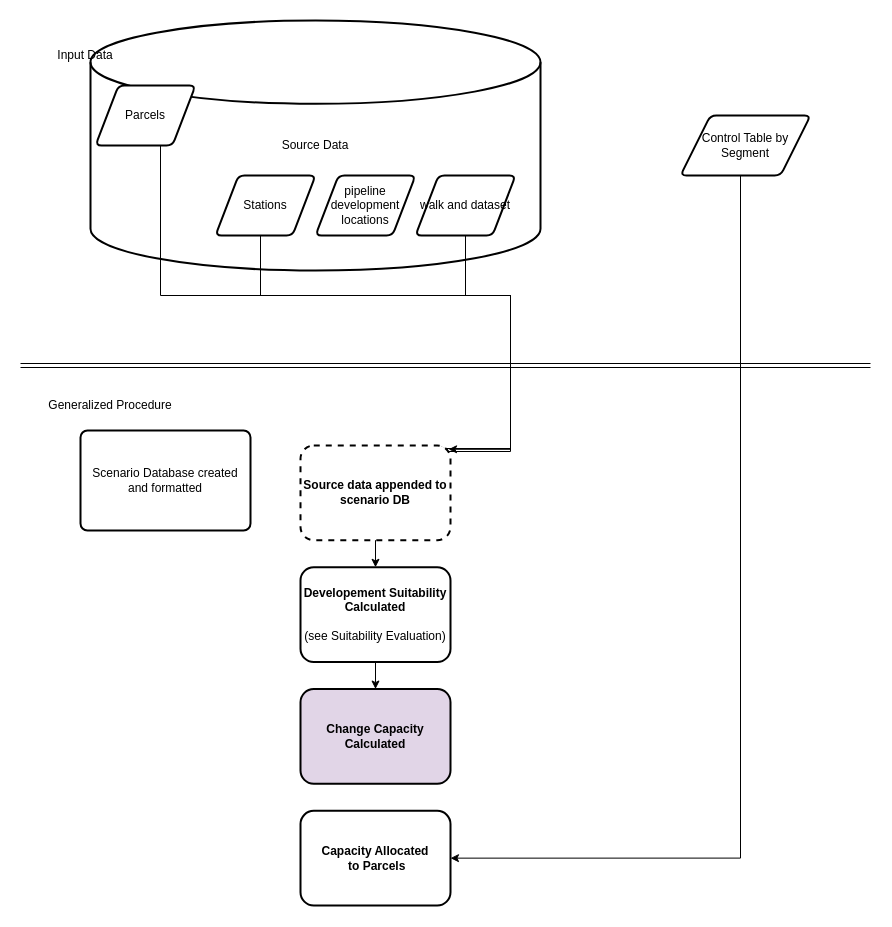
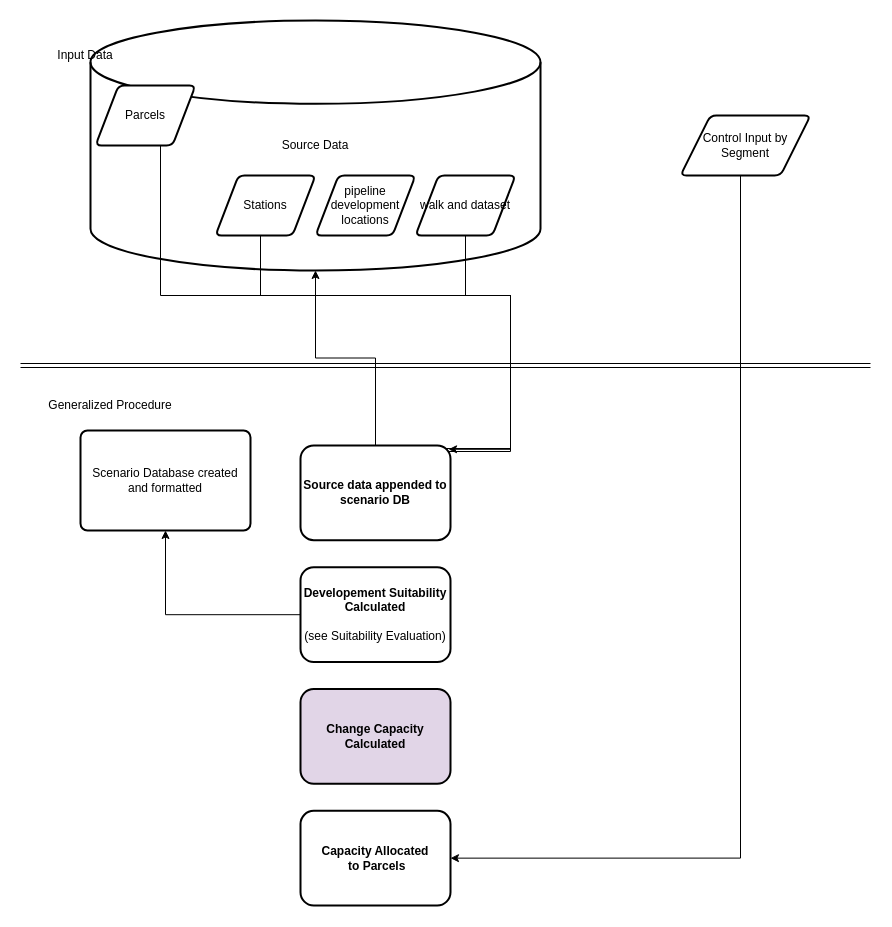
- <mxCell id="12" value="Control Table by Segment" style="shape=parallelogram;html=1;strokeWidth=2;perimeter=parallelogramPerimeter;whiteSpace=wrap;rounded=1;arcSize=12;size=0.23;" parent="1" vertex="1"><mxGeometry x="680" y="115" width="130" height="60" as="geometry" /></mxCell>
+ <mxCell id="12" value="Control Input by Segment" style="shape=parallelogram;html=1;strokeWidth=2;perimeter=parallelogramPerimeter;whiteSpace=wrap;rounded=1;arcSize=12;size=0.23;" parent="1" vertex="1"><mxGeometry x="680" y="115" width="130" height="60" as="geometry" /></mxCell>
- <mxCell id="17" value="&lt;b&gt;Source data appended to scenario DB&lt;/b&gt;" style="whiteSpace=wrap;html=1;rounded=1;strokeWidth=2;arcSize=14;dashed=1;" parent="16" vertex="1"><mxGeometry width="150" height="94.706" as="geometry" /></mxCell>
+ <mxCell id="17" value="&lt;b&gt;Source data appended to scenario DB&lt;/b&gt;" style="whiteSpace=wrap;html=1;rounded=1;strokeWidth=2;arcSize=14;" parent="16" vertex="1"><mxGeometry width="150" height="94.706" as="geometry" /></mxCell>
- <mxCell id="19" value="" style="edgeStyle=orthogonalEdgeStyle;rounded=0;orthogonalLoop=1;jettySize=auto;html=1;" parent="16" source="17" target="18" edge="1"><mxGeometry relative="1" as="geometry" /></mxCell>
+ <mxCell id="19" value="" style="edgeStyle=orthogonalEdgeStyle;rounded=0;orthogonalLoop=1;jettySize=auto;html=1;" parent="16" source="17" target="2" edge="1"><mxGeometry relative="1" as="geometry" /></mxCell>
- <mxCell id="21" value="" style="edgeStyle=orthogonalEdgeStyle;rounded=0;orthogonalLoop=1;jettySize=auto;html=1;" parent="16" source="18" target="20" edge="1"><mxGeometry relative="1" as="geometry" /></mxCell>
+ <mxCell id="21" value="" style="edgeStyle=orthogonalEdgeStyle;rounded=0;orthogonalLoop=1;jettySize=auto;html=1;" parent="16" source="18" target="10" edge="1"><mxGeometry relative="1" as="geometry" /></mxCell>
